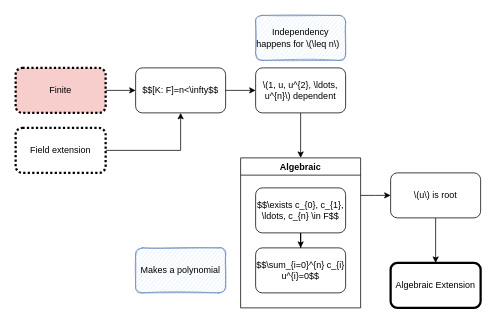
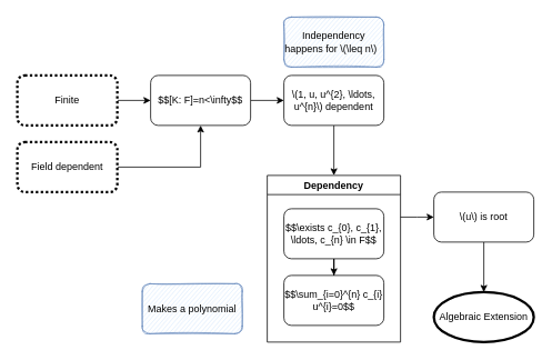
- <mxCell id="3" value="Finite" style="rounded=1;whiteSpace=wrap;html=1;strokeWidth=3;dashed=1;dashPattern=1 1;fillColor=#f8cecc;" vertex="1" parent="1"><mxGeometry x="20" y="90" width="120" height="60" as="geometry" /></mxCell>
+ <mxCell id="3" value="Finite" style="rounded=1;whiteSpace=wrap;html=1;strokeWidth=3;dashed=1;dashPattern=1 1;" vertex="1" parent="1"><mxGeometry x="20" y="90" width="120" height="60" as="geometry" /></mxCell>
- <mxCell id="5" value="Field extension" style="rounded=1;whiteSpace=wrap;html=1;strokeWidth=3;dashed=1;dashPattern=1 1;" vertex="1" parent="1"><mxGeometry x="20" y="170" width="120" height="60" as="geometry" /></mxCell>
+ <mxCell id="5" value="Field dependent" style="rounded=1;whiteSpace=wrap;html=1;strokeWidth=3;dashed=1;dashPattern=1 1;" vertex="1" parent="1"><mxGeometry x="20" y="170" width="120" height="60" as="geometry" /></mxCell>
- <mxCell id="15" value="Algebraic" style="swimlane;sketch=0;strokeColor=#000000;strokeWidth=1;" vertex="1" parent="1"><mxGeometry x="320" y="210" width="160" height="200" as="geometry" /></mxCell>
+ <mxCell id="15" value="Dependency" style="swimlane;sketch=0;strokeColor=#000000;strokeWidth=1;" vertex="1" parent="1"><mxGeometry x="320" y="210" width="160" height="200" as="geometry" /></mxCell>
- <mxCell id="19" value="Makes a polynomial" style="rounded=1;whiteSpace=wrap;html=1;strokeWidth=1;sketch=1;fillColor=#dae8fc;strokeColor=#6c8ebf;" vertex="1" parent="1"><mxGeometry x="180" y="330" width="120" height="60" as="geometry" /></mxCell>
+ <mxCell id="19" value="Makes a polynomial" style="rounded=1;whiteSpace=wrap;html=1;strokeWidth=1;sketch=1;fillColor=#dae8fc;strokeColor=#6c8ebf;" vertex="1" parent="1"><mxGeometry x="170" y="340" width="120" height="60" as="geometry" /></mxCell>
- <mxCell id="18" value="Algebraic Extension" style="rounded=1;whiteSpace=wrap;html=1;strokeWidth=3;" vertex="1" parent="1"><mxGeometry x="520" y="350" width="120" height="60" as="geometry" /></mxCell>
+ <mxCell id="18" value="Algebraic Extension" style="ellipse;whiteSpace=wrap;html=1;strokeWidth=3;" vertex="1" parent="1"><mxGeometry x="520" y="350" width="120" height="60" as="geometry" /></mxCell>
